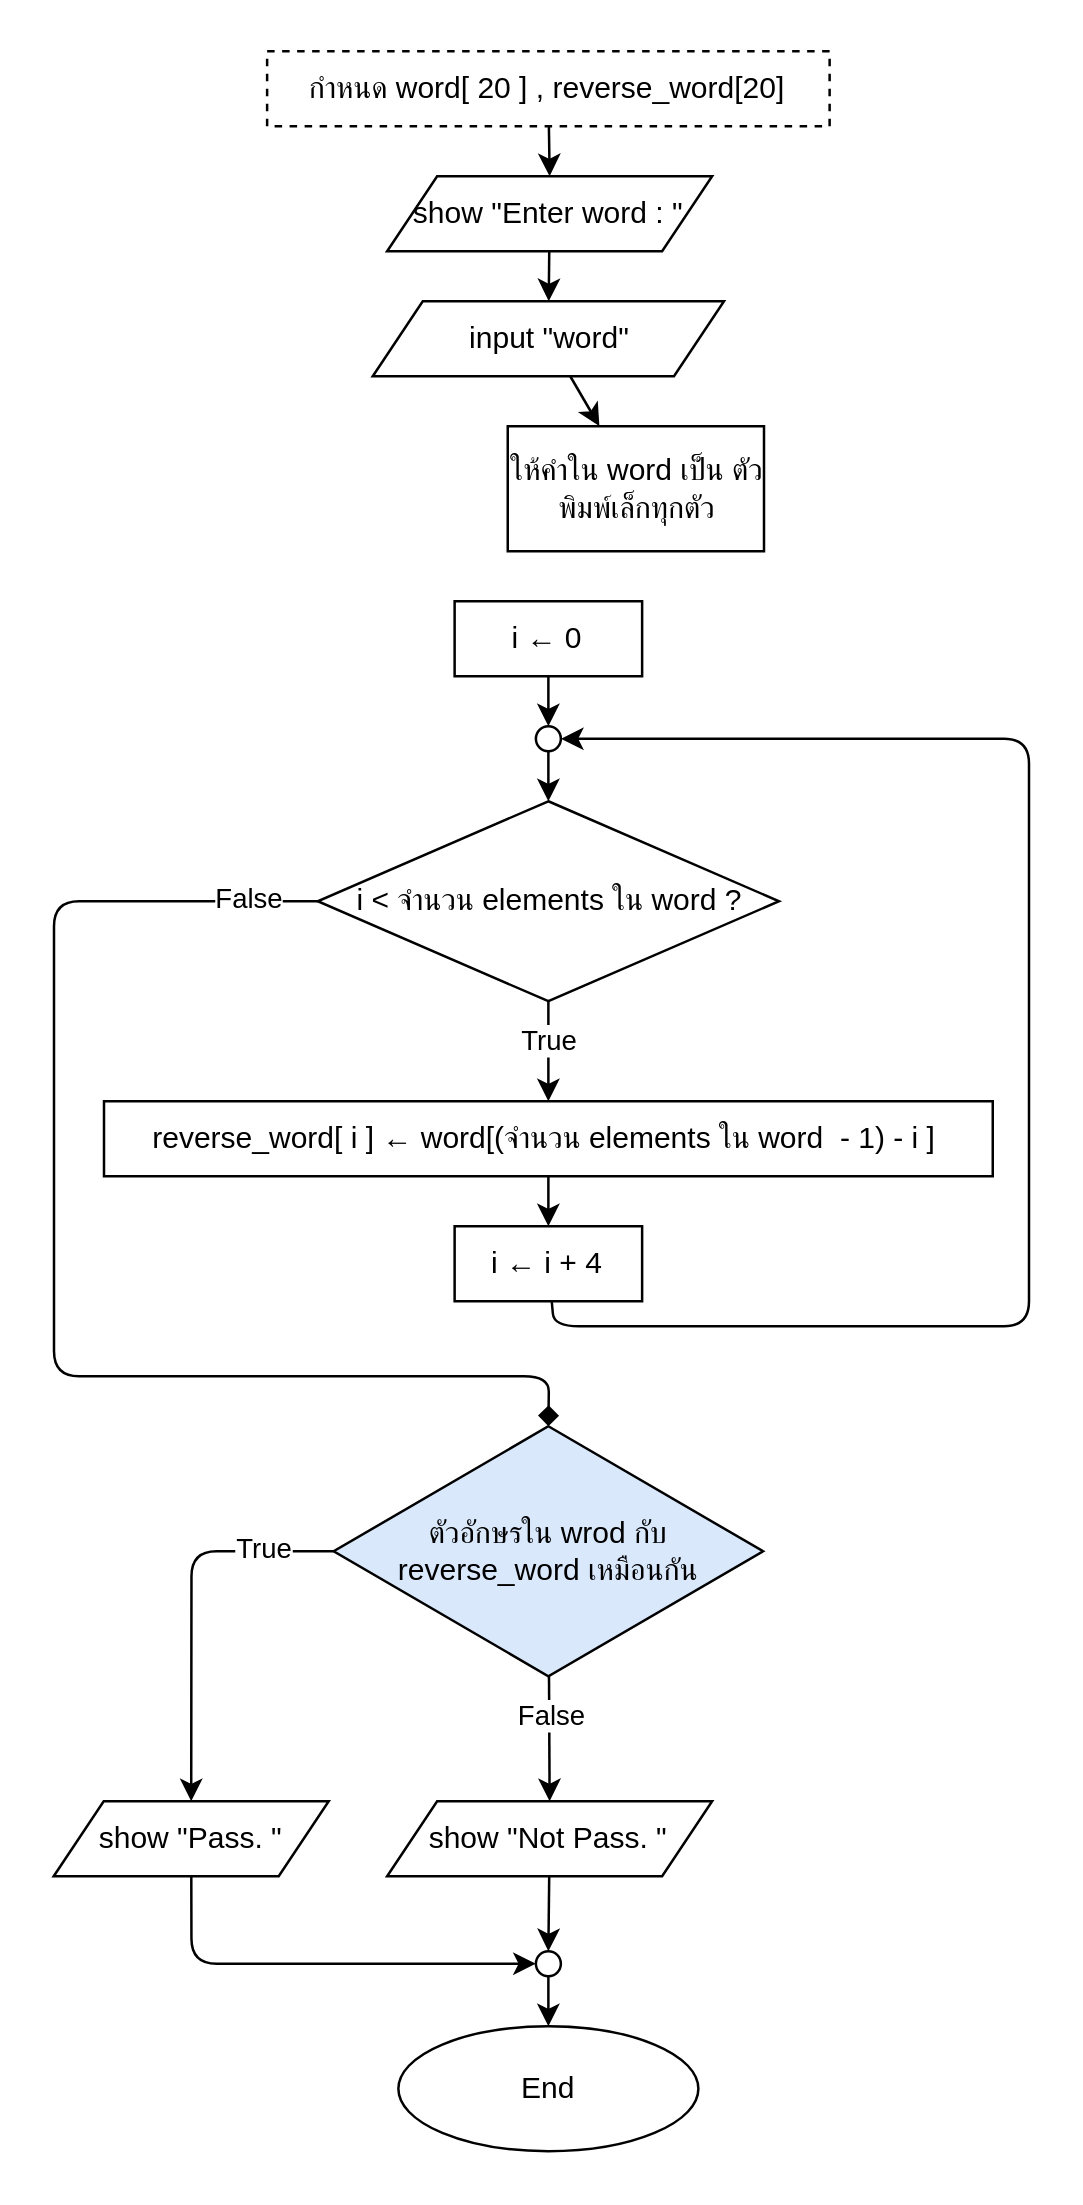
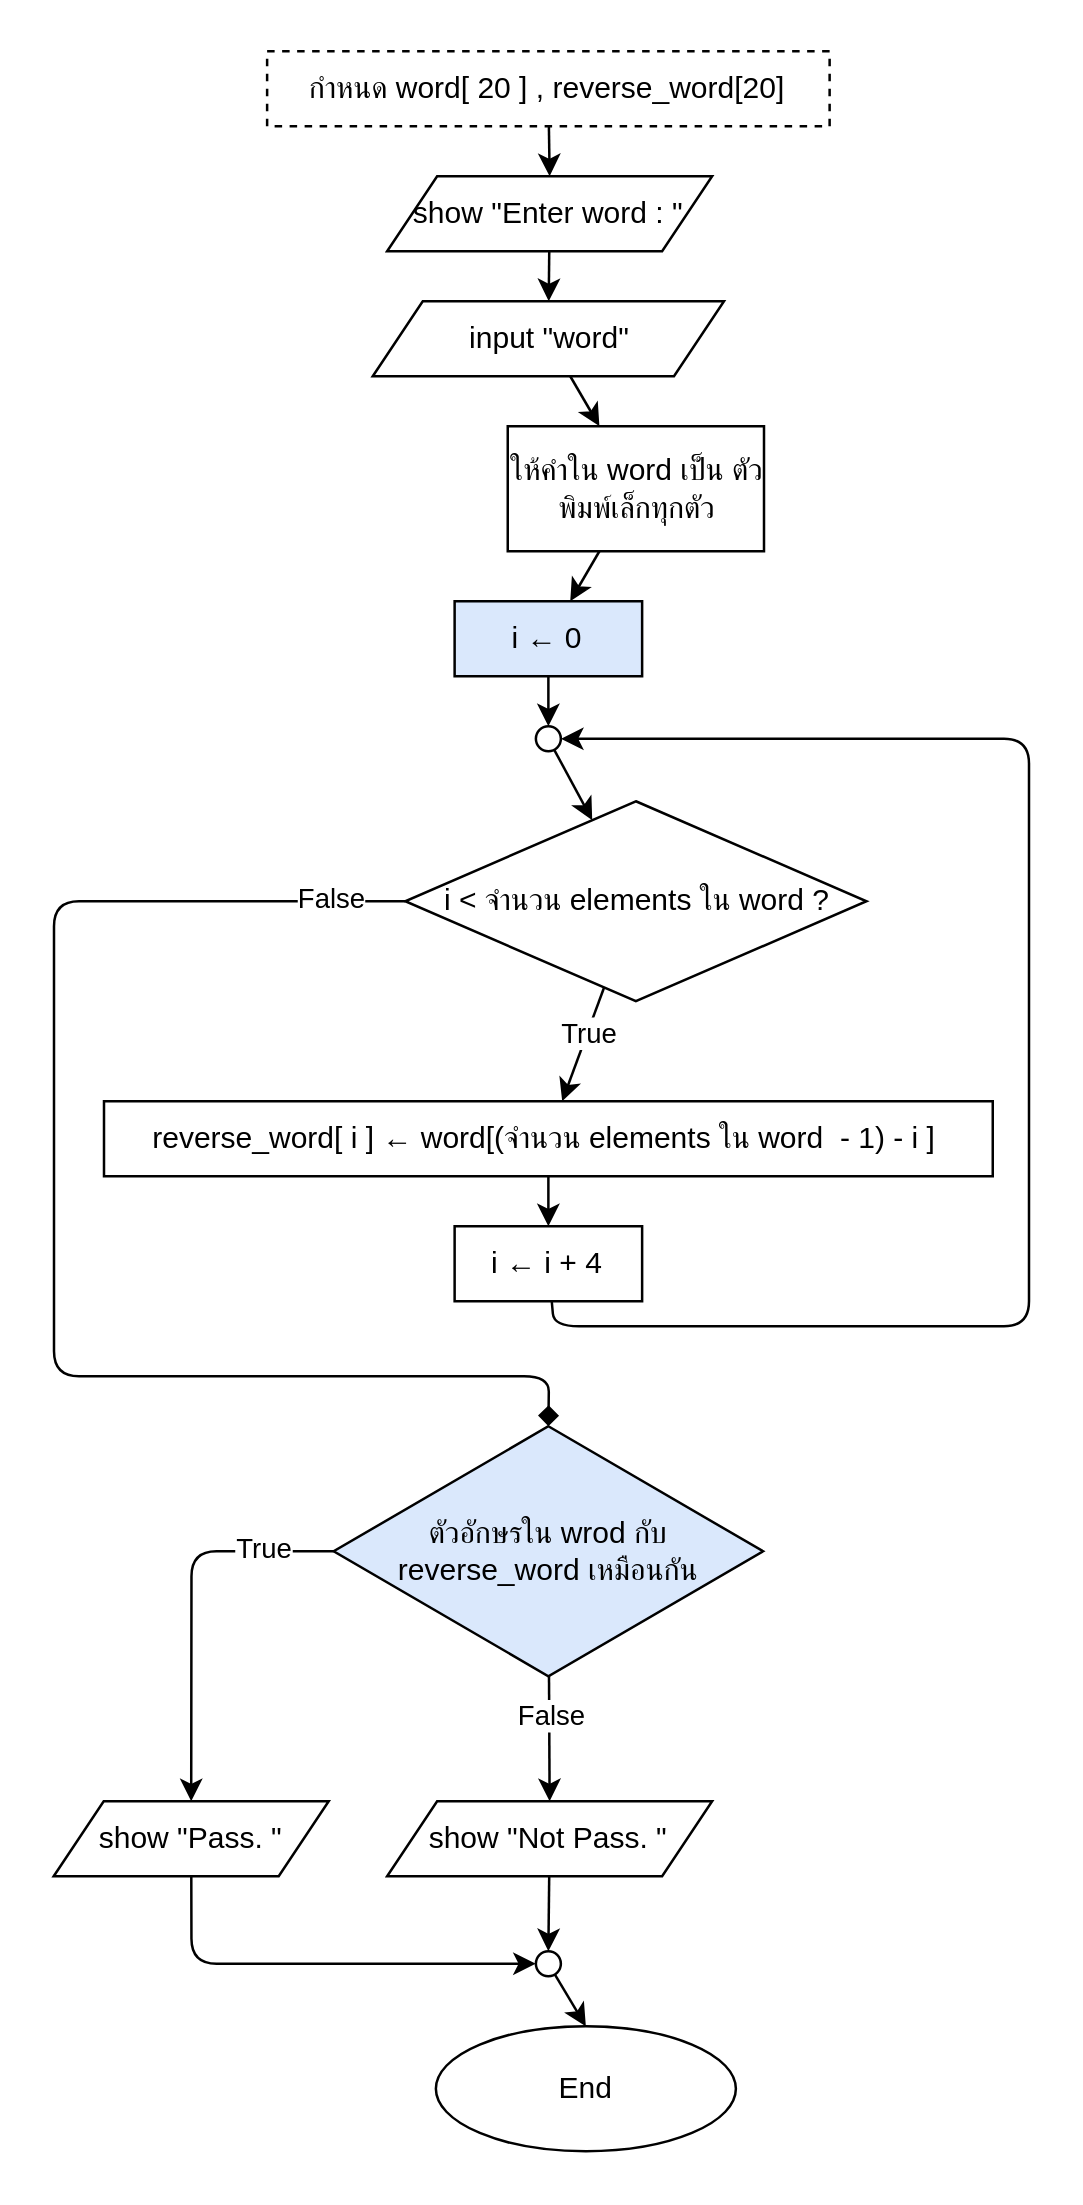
+ <mxCell id="6" style="edgeStyle=none;html=1;" edge="1" parent="1" source="7" target="11"><mxGeometry relative="1" as="geometry" /></mxCell>
- <mxCell id="11" value="i ← 0" style="rounded=0;whiteSpace=wrap;html=1;" vertex="1" parent="1"><mxGeometry x="181.25" y="240" width="75" height="30" as="geometry" /></mxCell>
+ <mxCell id="11" value="i ← 0" style="rounded=0;whiteSpace=wrap;html=1;fillColor=#dae8fc;" vertex="1" parent="1"><mxGeometry x="181.25" y="240" width="75" height="30" as="geometry" /></mxCell>
- <mxCell id="18" value="i &amp;lt; จำนวน elements ใน word ?" style="rhombus;whiteSpace=wrap;html=1;" vertex="1" parent="1"><mxGeometry x="126.5" y="320" width="184.5" height="80" as="geometry" /></mxCell>
+ <mxCell id="18" value="i &amp;lt; จำนวน elements ใน word ?" style="rhombus;whiteSpace=wrap;html=1;" vertex="1" parent="1"><mxGeometry x="161.5" y="320" width="184.5" height="80" as="geometry" /></mxCell>
- <mxCell id="34" value="End" style="ellipse;whiteSpace=wrap;html=1;" vertex="1" parent="1"><mxGeometry x="158.75" y="810" width="120" height="50" as="geometry" /></mxCell>
+ <mxCell id="34" value="End" style="ellipse;whiteSpace=wrap;html=1;" vertex="1" parent="1"><mxGeometry x="173.75" y="810" width="120" height="50" as="geometry" /></mxCell>
